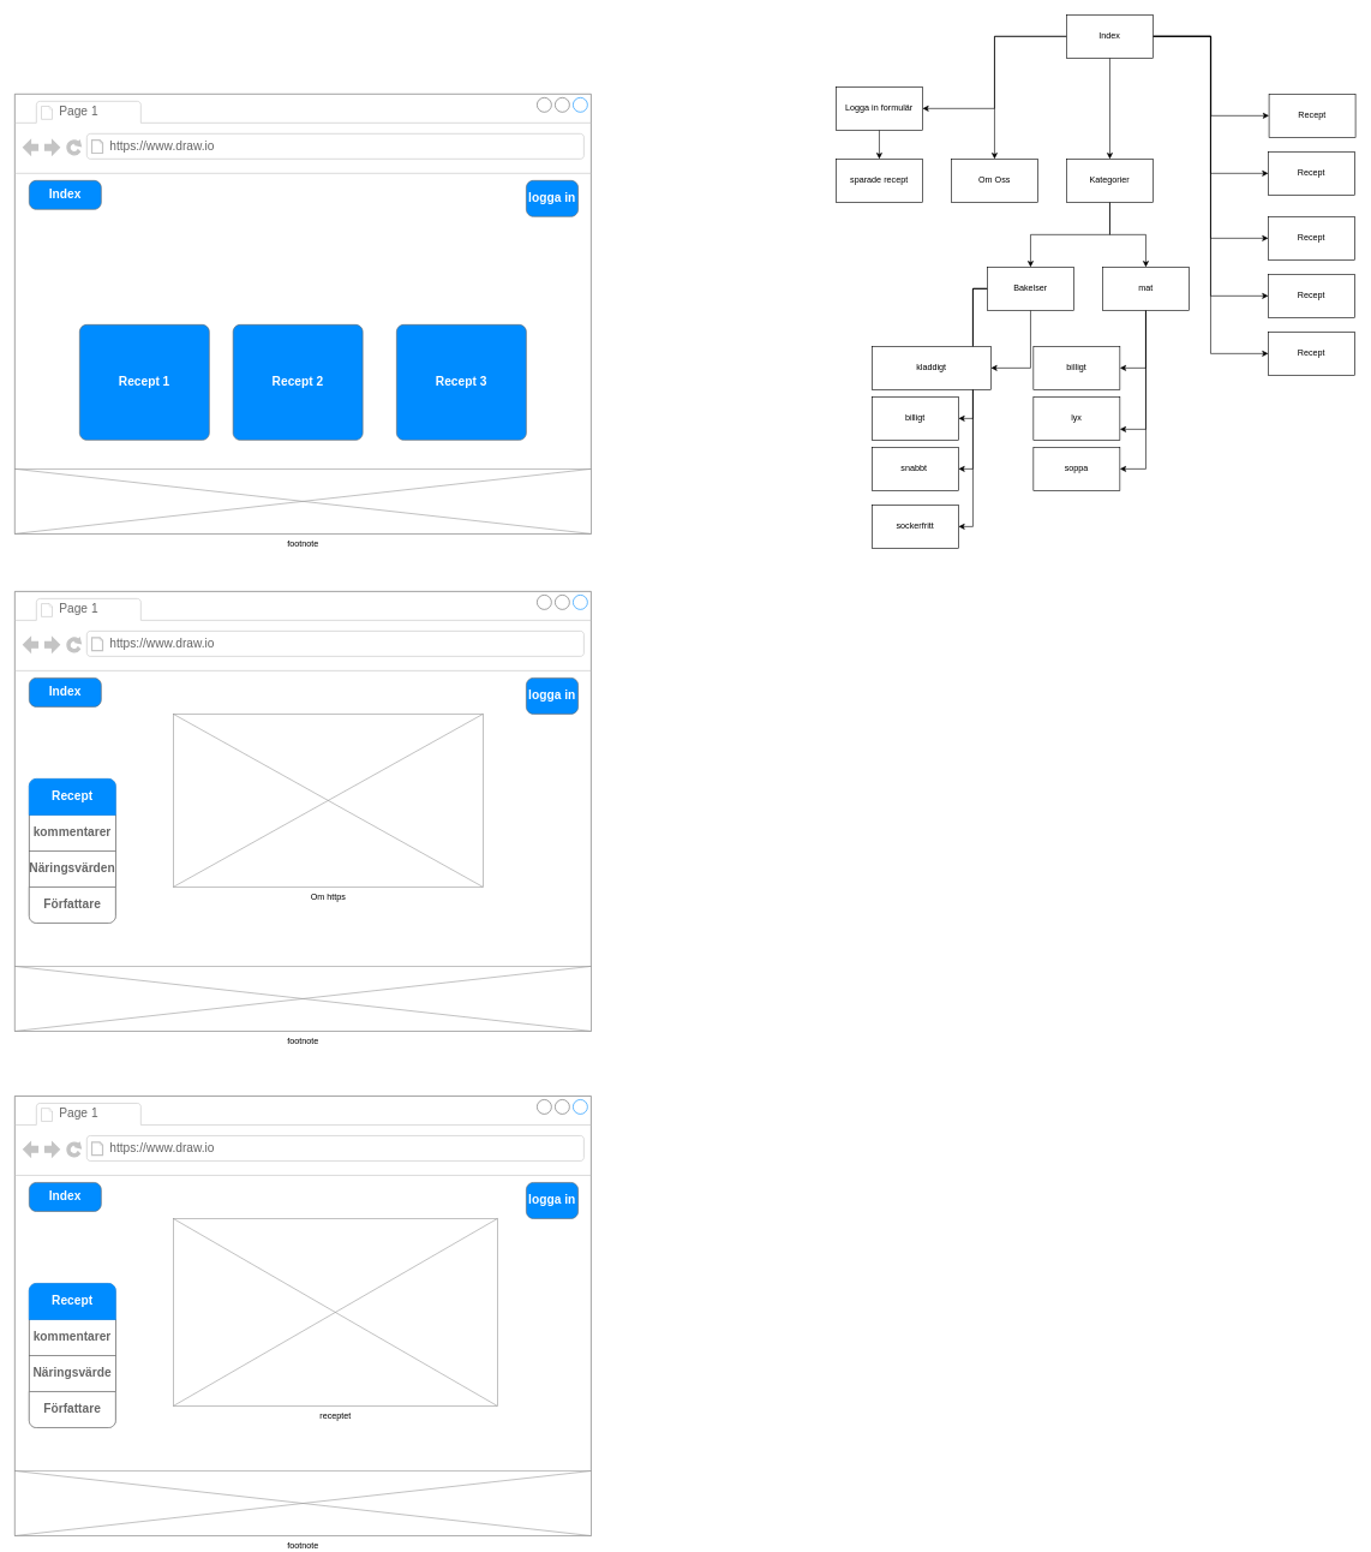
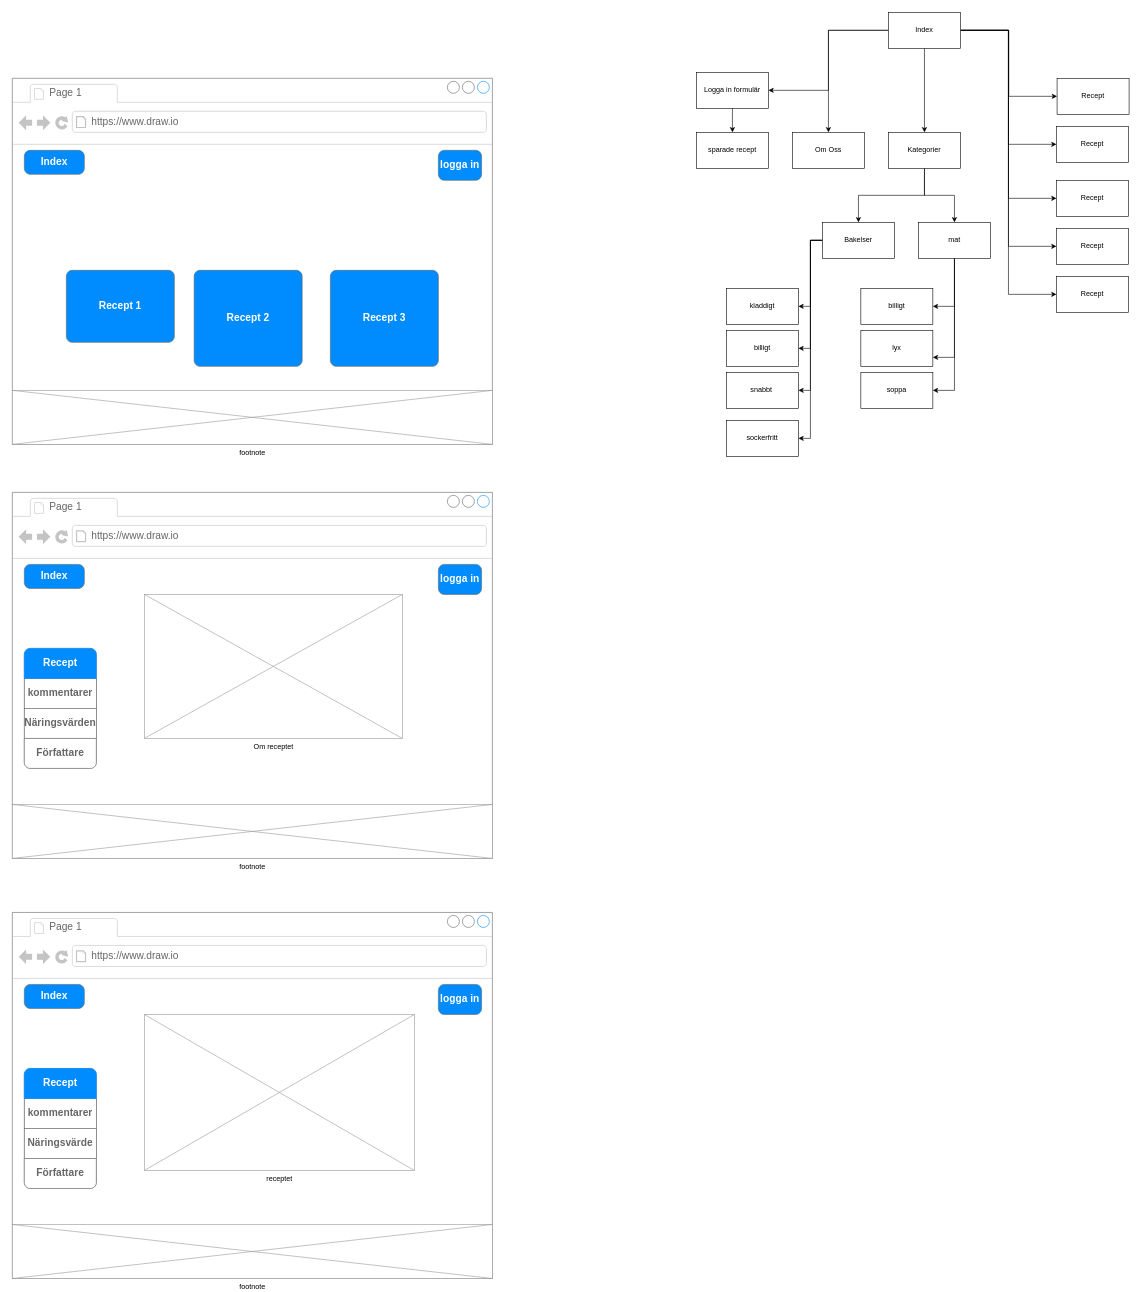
- <mxCell id="32" value="kladdigt" style="rounded=0;whiteSpace=wrap;html=1;" vertex="1" parent="1"><mxGeometry x="1210" y="480" width="165" height="60" as="geometry" /></mxCell>
+ <mxCell id="32" value="kladdigt" style="rounded=0;whiteSpace=wrap;html=1;" vertex="1" parent="1"><mxGeometry x="1210" y="480" width="120" height="60" as="geometry" /></mxCell>
- <mxCell id="43" value="Recept 1" style="strokeWidth=1;shadow=0;dashed=0;align=center;html=1;shape=mxgraph.mockup.buttons.button;strokeColor=#666666;fontColor=#ffffff;mainText=;buttonStyle=round;fontSize=17;fontStyle=1;fillColor=#008cff;whiteSpace=wrap;" vertex="1" parent="39"><mxGeometry x="90" y="320" width="180" height="160" as="geometry" /></mxCell>
+ <mxCell id="43" value="Recept 1" style="strokeWidth=1;shadow=0;dashed=0;align=center;html=1;shape=mxgraph.mockup.buttons.button;strokeColor=#666666;fontColor=#ffffff;mainText=;buttonStyle=round;fontSize=17;fontStyle=1;fillColor=#008cff;whiteSpace=wrap;" vertex="1" parent="39"><mxGeometry x="90" y="320" width="180" height="120" as="geometry" /></mxCell>
- <mxCell id="59" value="Om https" style="verticalLabelPosition=bottom;shadow=0;dashed=0;align=center;html=1;verticalAlign=top;strokeWidth=1;shape=mxgraph.mockup.graphics.simpleIcon;strokeColor=#999999;" vertex="1" parent="48"><mxGeometry x="220" y="170" width="430" height="240" as="geometry" /></mxCell>
+ <mxCell id="59" value="Om receptet" style="verticalLabelPosition=bottom;shadow=0;dashed=0;align=center;html=1;verticalAlign=top;strokeWidth=1;shape=mxgraph.mockup.graphics.simpleIcon;strokeColor=#999999;" vertex="1" parent="48"><mxGeometry x="220" y="170" width="430" height="240" as="geometry" /></mxCell>
